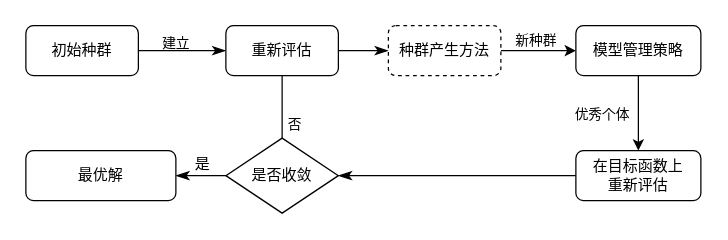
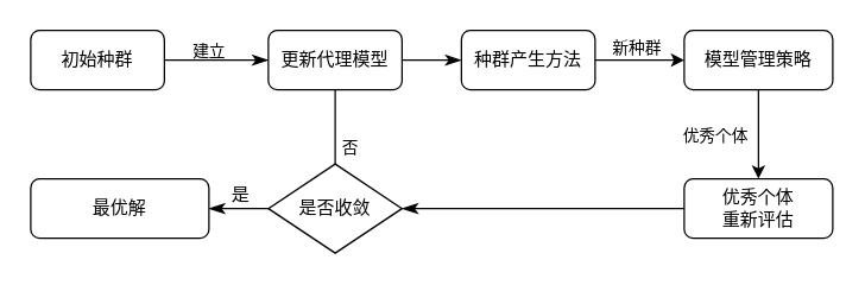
- <mxCell id="6" value="重新评估" style="rounded=1;whiteSpace=wrap;html=1;" vertex="1" parent="1"><mxGeometry x="180" y="20" width="90" height="40" as="geometry" /></mxCell>
+ <mxCell id="6" value="更新代理模型" style="rounded=1;whiteSpace=wrap;html=1;" vertex="1" parent="1"><mxGeometry x="180" y="20" width="90" height="40" as="geometry" /></mxCell>
- <mxCell id="9" value="种群产生方法" style="whiteSpace=wrap;html=1;rounded=1;dashed=1;" vertex="1" parent="1"><mxGeometry x="310" y="20" width="90" height="40" as="geometry" /></mxCell>
+ <mxCell id="9" value="种群产生方法" style="whiteSpace=wrap;html=1;rounded=1;" vertex="1" parent="1"><mxGeometry x="310" y="20" width="90" height="40" as="geometry" /></mxCell>
- <mxCell id="11" value="在目标函数上&lt;div&gt;重新评估&lt;/div&gt;" style="whiteSpace=wrap;html=1;rounded=1;" vertex="1" parent="1"><mxGeometry x="460" y="120" width="100" height="40" as="geometry" /></mxCell>
+ <mxCell id="11" value="优秀个体&lt;div&gt;重新评估&lt;/div&gt;" style="whiteSpace=wrap;html=1;rounded=1;" vertex="1" parent="1"><mxGeometry x="460" y="120" width="100" height="40" as="geometry" /></mxCell>
